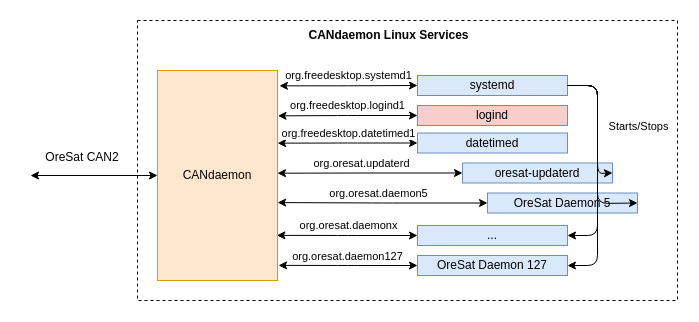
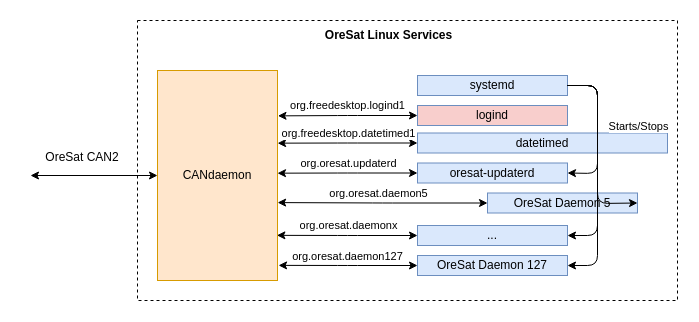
- <mxCell id="4" value="&lt;b&gt;CANdaemon Linux Services&lt;/b&gt;" style="text;html=1;strokeColor=none;fillColor=none;align=center;verticalAlign=middle;whiteSpace=wrap;rounded=0;dashed=1;" parent="1" vertex="1"><mxGeometry x="277" y="30" width="223" height="10" as="geometry" /></mxCell>
+ <mxCell id="4" value="&lt;b&gt;OreSat Linux Services&lt;/b&gt;" style="text;html=1;strokeColor=none;fillColor=none;align=center;verticalAlign=middle;whiteSpace=wrap;rounded=0;dashed=1;" parent="1" vertex="1"><mxGeometry x="277" y="30" width="223" height="10" as="geometry" /></mxCell>
- <mxCell id="24" value="" style="edgeStyle=orthogonalEdgeStyle;rounded=1;orthogonalLoop=1;jettySize=auto;html=1;startArrow=classic;startFill=1;strokeColor=#000000;entryX=0;entryY=0.5;entryDx=0;entryDy=0;exitX=1.016;exitY=0.073;exitDx=0;exitDy=0;exitPerimeter=0;" parent="1" source="26" target="5" edge="1"><mxGeometry relative="1" as="geometry"><mxPoint x="367" y="172.5" as="targetPoint" /><mxPoint x="287" y="172.5" as="sourcePoint" /></mxGeometry></mxCell>
- <mxCell id="25" value="org.freedesktop.systemd1" style="edgeLabel;html=1;align=center;verticalAlign=middle;resizable=0;points=[];" vertex="1" connectable="0" parent="24"><mxGeometry x="-0.236" y="-1" relative="1" as="geometry"><mxPoint x="15.28" y="-11.32" as="offset" /></mxGeometry></mxCell>
- <mxCell id="17" value="datetimed" style="rounded=0;whiteSpace=wrap;html=1;fillColor=#dae8fc;strokeColor=#6c8ebf;" parent="1" vertex="1"><mxGeometry x="417" y="132.5" width="150" height="20" as="geometry" /></mxCell>
+ <mxCell id="17" value="datetimed" style="rounded=0;whiteSpace=wrap;html=1;fillColor=#dae8fc;strokeColor=#6c8ebf;" parent="1" vertex="1"><mxGeometry x="417" y="132.5" width="250" height="20" as="geometry" /></mxCell>
- <mxCell id="8" value="oresat-updaterd" style="rounded=0;whiteSpace=wrap;html=1;fillColor=#dae8fc;strokeColor=#6c8ebf;" parent="1" vertex="1"><mxGeometry x="462" y="162.5" width="150" height="20" as="geometry" /></mxCell>
+ <mxCell id="8" value="oresat-updaterd" style="rounded=0;whiteSpace=wrap;html=1;fillColor=#dae8fc;strokeColor=#6c8ebf;" parent="1" vertex="1"><mxGeometry x="417" y="162.5" width="150" height="20" as="geometry" /></mxCell>
